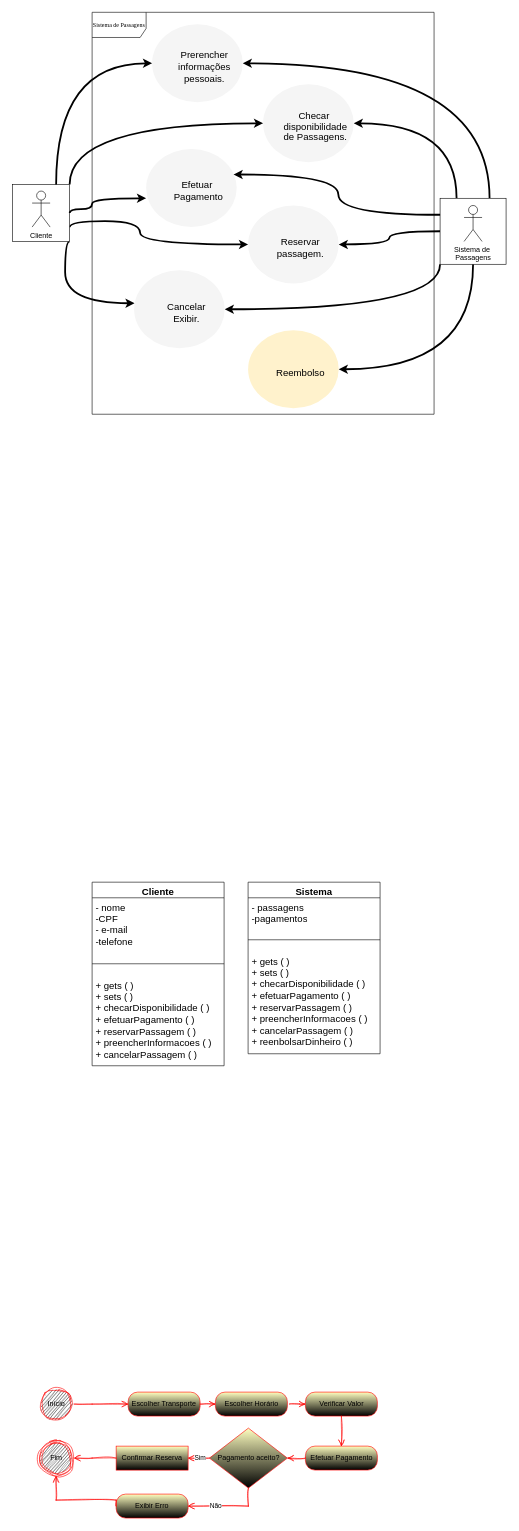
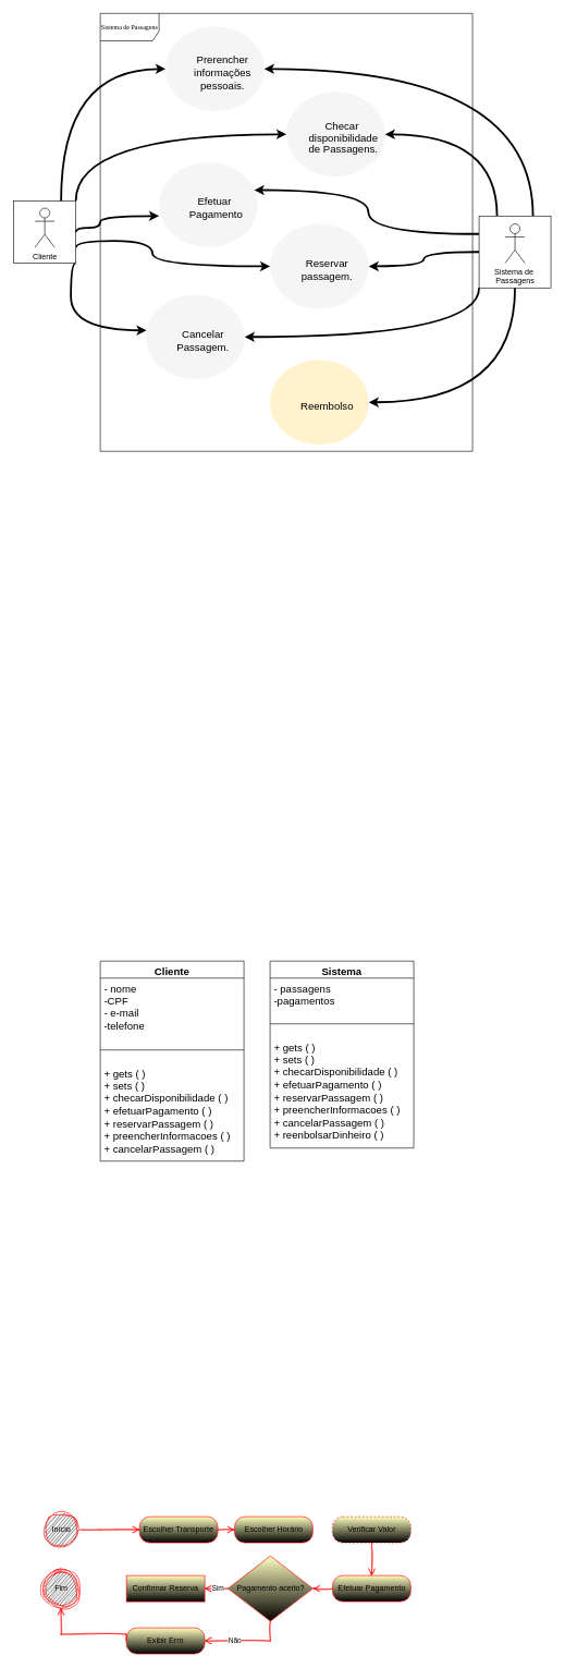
- <mxCell id="20" value="&lt;p style=&quot;line-height: 1.5px; margin-bottom: 0cm; direction: ltr; background: transparent; color: rgb(0, 0, 0); margin-left: 1.27cm; text-indent: -0.64cm; margin-top: 0.42cm;&quot;&gt;&lt;font face=&quot;Arial, serif&quot;&gt;&lt;span style=&quot;font-size: 16px;&quot;&gt;Cancelar&lt;/span&gt;&lt;/font&gt;&lt;/p&gt;&lt;p style=&quot;line-height: 1.5px; margin-bottom: 0cm; direction: ltr; background: transparent; color: rgb(0, 0, 0); margin-left: 1.27cm; text-indent: -0.64cm; margin-top: 0.42cm;&quot;&gt;&lt;font face=&quot;Arial, serif&quot;&gt;&lt;span style=&quot;font-size: 16px;&quot;&gt;Exibir.&lt;/span&gt;&lt;/font&gt;&lt;/p&gt;" style="ellipse;whiteSpace=wrap;html=1;fillColor=#f5f5f5;fontColor=#333333;strokeColor=none;fillStyle=auto;align=center;" parent="1" vertex="1"><mxGeometry x="223" y="450" width="151" height="130" as="geometry" /></mxCell>
+ <mxCell id="20" value="&lt;p style=&quot;line-height: 1.5px; margin-bottom: 0cm; direction: ltr; background: transparent; color: rgb(0, 0, 0); margin-left: 1.27cm; text-indent: -0.64cm; margin-top: 0.42cm;&quot;&gt;&lt;font face=&quot;Arial, serif&quot;&gt;&lt;span style=&quot;font-size: 16px;&quot;&gt;Cancelar&lt;/span&gt;&lt;/font&gt;&lt;/p&gt;&lt;p style=&quot;line-height: 1.5px; margin-bottom: 0cm; direction: ltr; background: transparent; color: rgb(0, 0, 0); margin-left: 1.27cm; text-indent: -0.64cm; margin-top: 0.42cm;&quot;&gt;&lt;font face=&quot;Arial, serif&quot;&gt;&lt;span style=&quot;font-size: 16px;&quot;&gt;Passagem.&lt;/span&gt;&lt;/font&gt;&lt;/p&gt;" style="ellipse;whiteSpace=wrap;html=1;fillColor=#f5f5f5;fontColor=#333333;strokeColor=none;fillStyle=auto;align=center;" parent="1" vertex="1"><mxGeometry x="223" y="450" width="151" height="130" as="geometry" /></mxCell>
- <mxCell id="37" value="" style="edgeStyle=orthogonalEdgeStyle;html=1;verticalAlign=bottom;endArrow=open;endSize=8;strokeColor=#ff0000;rounded=0;entryX=0;entryY=0.5;entryDx=0;entryDy=0;exitX=1.027;exitY=0.495;exitDx=0;exitDy=0;exitPerimeter=0;shadow=0;sketch=1;curveFitting=1;jiggle=2;snapToPoint=0;" edge="1" source="36" parent="1" target="38"><mxGeometry relative="1" as="geometry"><mxPoint x="278.5" y="2520" as="targetPoint" /><Array as="points"><mxPoint x="498.5" y="2340" /><mxPoint x="498.5" y="2340" /></Array></mxGeometry></mxCell>
- <mxCell id="38" value="Verificar Valor" style="rounded=1;whiteSpace=wrap;html=1;arcSize=40;fontColor=#000000;fillColor=#ffffc0;strokeColor=#ff0000;gradientColor=default;shadow=0;snapToPoint=0;" vertex="1" parent="1"><mxGeometry x="508.5" y="2320" width="120" height="40" as="geometry" /></mxCell>
+ <mxCell id="38" value="Verificar Valor" style="rounded=1;whiteSpace=wrap;html=1;arcSize=40;fontColor=#000000;fillColor=#ffffc0;strokeColor=#ff0000;gradientColor=default;shadow=0;snapToPoint=0;dashed=1;" vertex="1" parent="1"><mxGeometry x="508.5" y="2320" width="120" height="40" as="geometry" /></mxCell>
- <mxCell id="50" value="" style="edgeStyle=orthogonalEdgeStyle;html=1;verticalAlign=bottom;endArrow=open;endSize=8;strokeColor=#ff0000;rounded=0;sketch=1;curveFitting=1;jiggle=2;shadow=0;entryX=1;entryY=0.5;entryDx=0;entryDy=0;exitX=0;exitY=0.5;exitDx=0;exitDy=0;" edge="1" parent="1" source="48" target="47"><mxGeometry relative="1" as="geometry"><mxPoint x="308" y="2469.76" as="targetPoint" /><mxPoint x="223" y="2460" as="sourcePoint" /><Array as="points"><mxPoint x="153" y="2430" /><mxPoint x="153" y="2430" /></Array></mxGeometry></mxCell>
